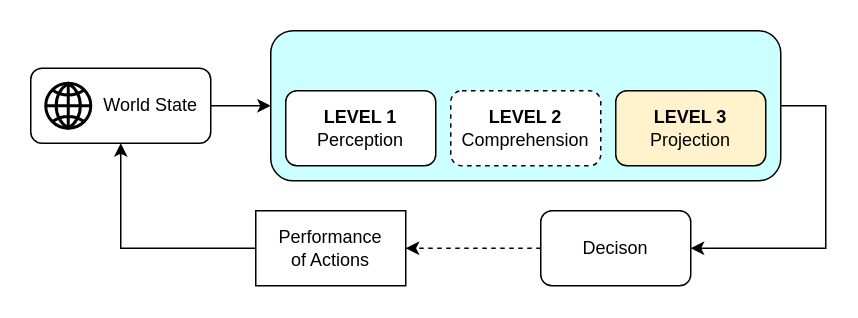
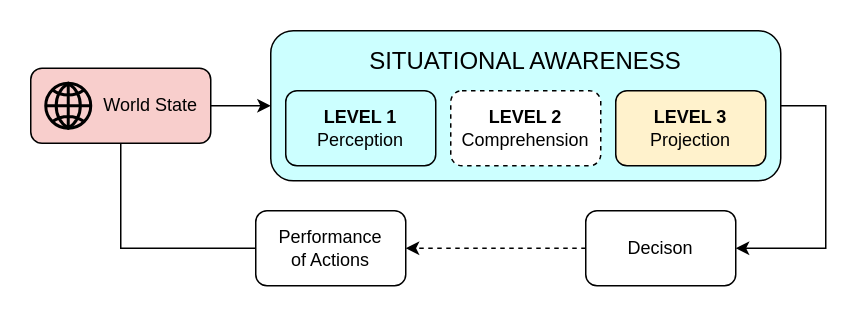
+ <mxCell id="6" value="&lt;font style=&quot;font-size: 16px&quot;&gt;SITUATIONAL AWARENESS&lt;/font&gt;" style="text;html=1;strokeColor=none;fillColor=none;align=center;verticalAlign=middle;whiteSpace=wrap;rounded=0;" vertex="1" parent="1"><mxGeometry x="180" y="20" width="340" height="40" as="geometry" /></mxCell>
- <mxCell id="9" value="World State&amp;nbsp;&amp;nbsp;" style="rounded=1;whiteSpace=wrap;html=1;align=right;" vertex="1" parent="1"><mxGeometry x="20" y="45" width="120" height="50" as="geometry" /></mxCell>
+ <mxCell id="9" value="World State&amp;nbsp;&amp;nbsp;" style="rounded=1;whiteSpace=wrap;html=1;align=right;fillColor=#f8cecc;" vertex="1" parent="1"><mxGeometry x="20" y="45" width="120" height="50" as="geometry" /></mxCell>
- <mxCell id="3" value="&lt;b&gt;LEVEL 1&lt;br&gt;&lt;/b&gt;Perception" style="rounded=1;whiteSpace=wrap;html=1;" vertex="1" parent="1"><mxGeometry x="190" y="60" width="100" height="50" as="geometry" /></mxCell>
+ <mxCell id="3" value="&lt;b&gt;LEVEL 1&lt;br&gt;&lt;/b&gt;Perception" style="rounded=1;whiteSpace=wrap;html=1;fillColor=#ccffff;" vertex="1" parent="1"><mxGeometry x="190" y="60" width="100" height="50" as="geometry" /></mxCell>
- <mxCell id="13" value="" style="endArrow=classic;html=1;rounded=0;fontSize=14;exitX=0;exitY=0.5;exitDx=0;exitDy=0;" edge="1" parent="1" source="7" target="9"><mxGeometry width="50" height="50" relative="1" as="geometry"><mxPoint x="370" y="175" as="sourcePoint" /><mxPoint x="350" y="175" as="targetPoint" /><Array as="points"><mxPoint x="80" y="165" /></Array></mxGeometry></mxCell>
+ <mxCell id="13" value="" style="endArrow=none;html=1;rounded=0;fontSize=14;exitX=0;exitY=0.5;exitDx=0;exitDy=0;" edge="1" parent="1" source="7" target="9"><mxGeometry width="50" height="50" relative="1" as="geometry"><mxPoint x="370" y="175" as="sourcePoint" /><mxPoint x="350" y="175" as="targetPoint" /><Array as="points"><mxPoint x="80" y="165" /></Array></mxGeometry></mxCell>
- <mxCell id="7" value="Performance &lt;br&gt;of Actions" style="whiteSpace=wrap;html=1;rounded=0;" vertex="1" parent="1"><mxGeometry x="170" y="140" width="100" height="50" as="geometry" /></mxCell>
+ <mxCell id="7" value="Performance &lt;br&gt;of Actions" style="rounded=1;whiteSpace=wrap;html=1;" vertex="1" parent="1"><mxGeometry x="170" y="140" width="100" height="50" as="geometry" /></mxCell>
- <mxCell id="8" value="Decison" style="rounded=1;whiteSpace=wrap;html=1;" vertex="1" parent="1"><mxGeometry x="360" y="140" width="100" height="50" as="geometry" /></mxCell>
+ <mxCell id="8" value="Decison" style="rounded=1;whiteSpace=wrap;html=1;" vertex="1" parent="1"><mxGeometry x="390" y="140" width="100" height="50" as="geometry" /></mxCell>
